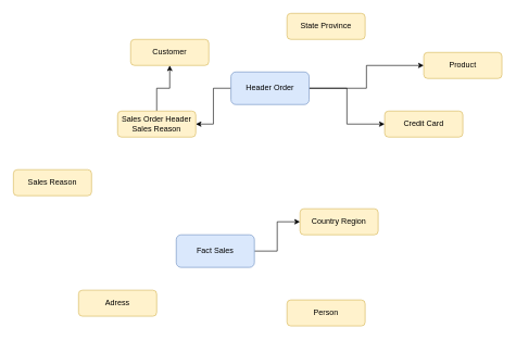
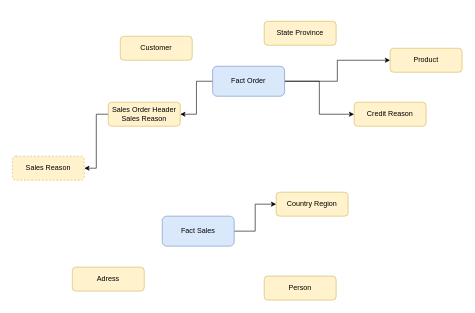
- <mxCell id="7" value="State Province" style="rounded=1;whiteSpace=wrap;html=1;fillColor=#fff2cc;strokeColor=#d6b656;" vertex="1" parent="1"><mxGeometry x="440" y="20" width="120" height="40" as="geometry" /></mxCell>
+ <mxCell id="7" value="State Province" style="rounded=1;whiteSpace=wrap;html=1;fillColor=#fff2cc;strokeColor=#d6b656;" vertex="1" parent="1"><mxGeometry x="440" y="35" width="120" height="40" as="geometry" /></mxCell>
- <mxCell id="8" style="edgeStyle=orthogonalEdgeStyle;rounded=0;orthogonalLoop=1;jettySize=auto;html=1;" edge="1" parent="1" source="9" target="6"><mxGeometry relative="1" as="geometry" /></mxCell>
+ <mxCell id="8" style="edgeStyle=orthogonalEdgeStyle;rounded=0;orthogonalLoop=1;jettySize=auto;html=1;entryX=1;entryY=0.5;entryDx=0;entryDy=0;" edge="1" parent="1" source="9" target="17"><mxGeometry relative="1" as="geometry" /></mxCell>
- <mxCell id="5" value="Header Order" style="rounded=1;whiteSpace=wrap;html=1;fillColor=#dae8fc;strokeColor=#6c8ebf;" vertex="1" parent="1"><mxGeometry x="354" y="110" width="120" height="50" as="geometry" /></mxCell>
+ <mxCell id="5" value="Fact Order" style="rounded=1;whiteSpace=wrap;html=1;fillColor=#dae8fc;strokeColor=#6c8ebf;" vertex="1" parent="1"><mxGeometry x="354" y="110" width="120" height="50" as="geometry" /></mxCell>
- <mxCell id="18" value="Credit Card" style="rounded=1;whiteSpace=wrap;html=1;fillColor=#fff2cc;strokeColor=#d6b656;" vertex="1" parent="1"><mxGeometry x="590" y="170" width="120" height="40" as="geometry" /></mxCell>
+ <mxCell id="18" value="Credit Reason" style="rounded=1;whiteSpace=wrap;html=1;fillColor=#fff2cc;strokeColor=#d6b656;" vertex="1" parent="1"><mxGeometry x="590" y="170" width="120" height="40" as="geometry" /></mxCell>
- <mxCell id="17" value="Sales Reason" style="rounded=1;whiteSpace=wrap;html=1;fillColor=#fff2cc;strokeColor=#d6b656;" vertex="1" parent="1"><mxGeometry x="20" y="260" width="120" height="40" as="geometry" /></mxCell>
+ <mxCell id="17" value="Sales Reason" style="rounded=1;whiteSpace=wrap;html=1;fillColor=#fff2cc;strokeColor=#d6b656;dashed=1;" vertex="1" parent="1"><mxGeometry x="20" y="260" width="120" height="40" as="geometry" /></mxCell>
